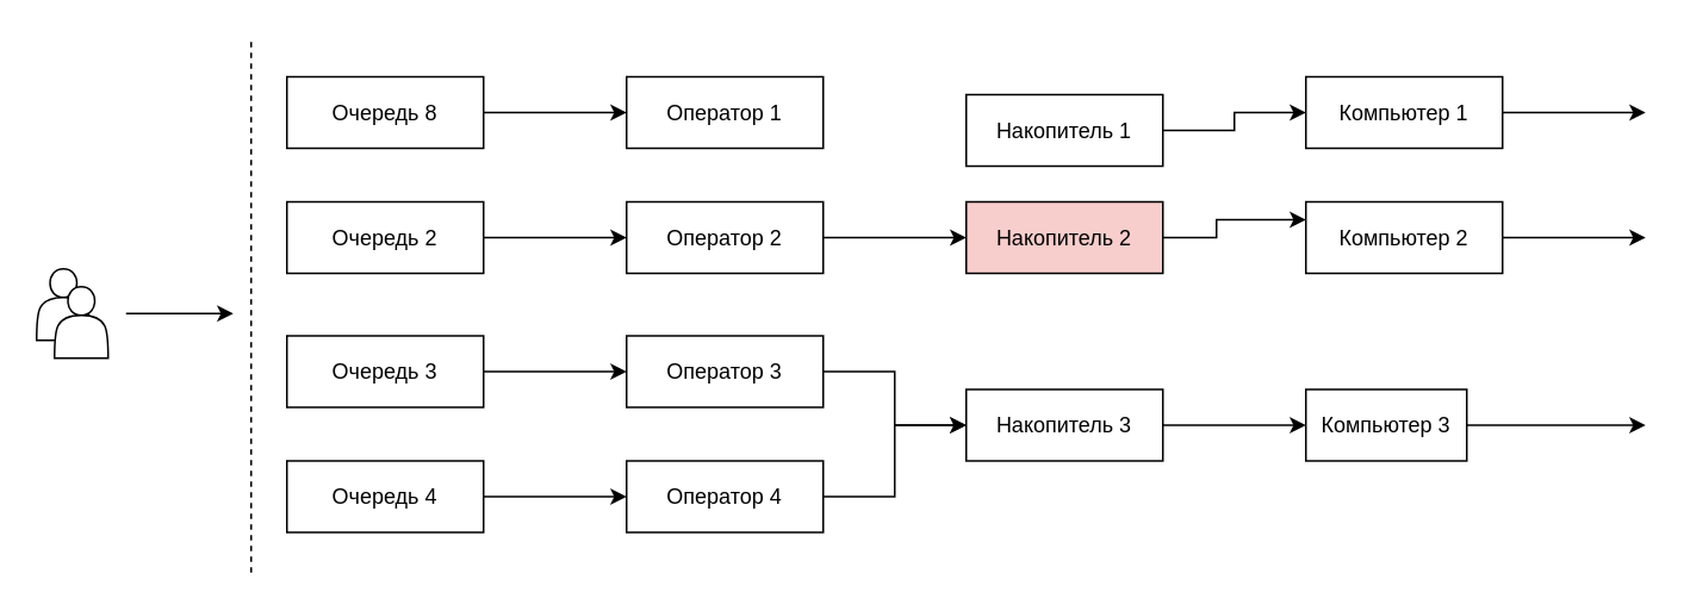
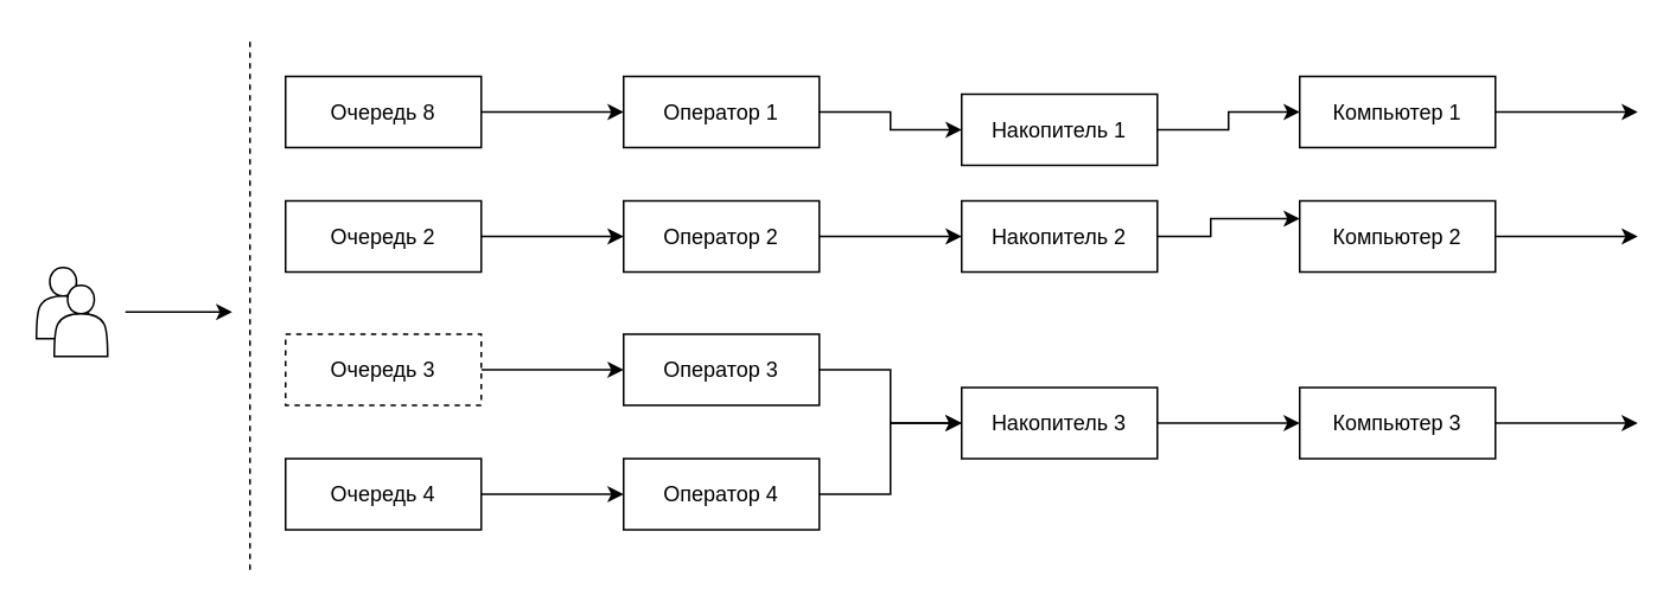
+ <mxCell id="6" style="edgeStyle=orthogonalEdgeStyle;rounded=0;orthogonalLoop=1;jettySize=auto;html=1;entryX=0;entryY=0.5;entryDx=0;entryDy=0;" parent="1" source="7" target="12" edge="1"><mxGeometry relative="1" as="geometry" /></mxCell>
- <mxCell id="23" value="Накопитель 2" style="rounded=0;whiteSpace=wrap;html=1;fillColor=#f8cecc;" parent="1" vertex="1"><mxGeometry x="540" y="112.5" width="110" height="40" as="geometry" /></mxCell>
+ <mxCell id="23" value="Накопитель 2" style="rounded=0;whiteSpace=wrap;html=1;" parent="1" vertex="1"><mxGeometry x="540" y="112.5" width="110" height="40" as="geometry" /></mxCell>
- <mxCell id="27" value="Очередь 3" style="rounded=0;whiteSpace=wrap;html=1;" parent="1" vertex="1"><mxGeometry x="160" y="187.5" width="110" height="40" as="geometry" /></mxCell>
+ <mxCell id="27" value="Очередь 3" style="rounded=0;whiteSpace=wrap;html=1;dashed=1;" parent="1" vertex="1"><mxGeometry x="160" y="187.5" width="110" height="40" as="geometry" /></mxCell>
- <mxCell id="13" value="Компьютер 3" style="rounded=0;whiteSpace=wrap;html=1;" parent="1" vertex="1"><mxGeometry x="730" y="217.5" width="90" height="40" as="geometry" /></mxCell>
+ <mxCell id="13" value="Компьютер 3" style="rounded=0;whiteSpace=wrap;html=1;" parent="1" vertex="1"><mxGeometry x="730" y="217.5" width="110" height="40" as="geometry" /></mxCell>
